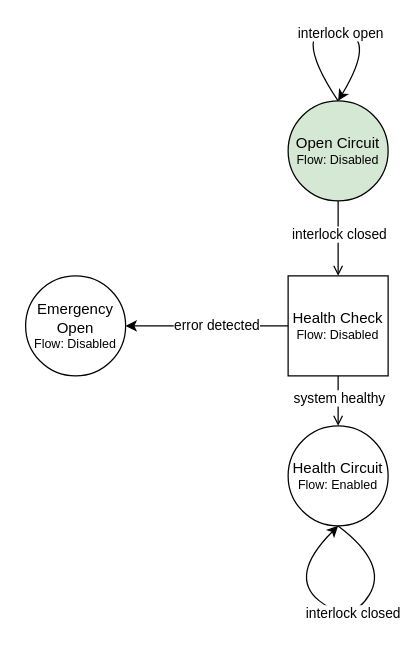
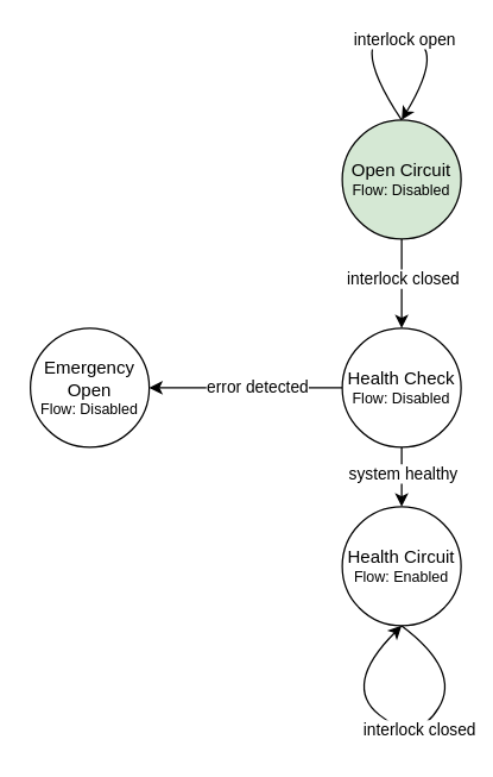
- <mxCell id="3" value="" style="edgeStyle=orthogonalEdgeStyle;rounded=0;orthogonalLoop=1;jettySize=auto;html=1;exitX=0.5;exitY=1;exitDx=0;exitDy=0;entryX=0.5;entryY=0;entryDx=0;entryDy=0;endArrow=open;" edge="1" parent="1" source="2" target="5"><mxGeometry relative="1" as="geometry"><mxPoint x="360" y="180" as="targetPoint" /></mxGeometry></mxCell>
+ <mxCell id="3" value="" style="edgeStyle=orthogonalEdgeStyle;rounded=0;orthogonalLoop=1;jettySize=auto;html=1;exitX=0.5;exitY=1;exitDx=0;exitDy=0;entryX=0.5;entryY=0;entryDx=0;entryDy=0;" edge="1" parent="1" source="2" target="5"><mxGeometry relative="1" as="geometry"><mxPoint x="360" y="180" as="targetPoint" /></mxGeometry></mxCell>
- <mxCell id="5" value="&lt;div&gt;Health Check&lt;/div&gt;&lt;div style=&quot;font-size: 10px&quot;&gt;Flow: Disabled&lt;/div&gt;" style="whiteSpace=wrap;html=1;aspect=fixed;align=center;rounded=0;" vertex="1" parent="1"><mxGeometry x="230" y="220" width="80" height="80" as="geometry" /></mxCell>
+ <mxCell id="5" value="&lt;div&gt;Health Check&lt;/div&gt;&lt;div style=&quot;font-size: 10px&quot;&gt;Flow: Disabled&lt;/div&gt;" style="ellipse;whiteSpace=wrap;html=1;aspect=fixed;align=center;" vertex="1" parent="1"><mxGeometry x="230" y="220" width="80" height="80" as="geometry" /></mxCell>
- <mxCell id="10" value="" style="edgeStyle=orthogonalEdgeStyle;rounded=0;orthogonalLoop=1;jettySize=auto;html=1;exitX=0.5;exitY=1;exitDx=0;exitDy=0;entryX=0.5;entryY=0;entryDx=0;entryDy=0;endArrow=open;" edge="1" parent="1" source="5" target="9"><mxGeometry relative="1" as="geometry"><mxPoint x="280" y="170" as="sourcePoint" /><mxPoint x="280" y="230" as="targetPoint" /></mxGeometry></mxCell>
+ <mxCell id="10" value="" style="edgeStyle=orthogonalEdgeStyle;rounded=0;orthogonalLoop=1;jettySize=auto;html=1;exitX=0.5;exitY=1;exitDx=0;exitDy=0;entryX=0.5;entryY=0;entryDx=0;entryDy=0;" edge="1" parent="1" source="5" target="9"><mxGeometry relative="1" as="geometry"><mxPoint x="280" y="170" as="sourcePoint" /><mxPoint x="280" y="230" as="targetPoint" /></mxGeometry></mxCell>
